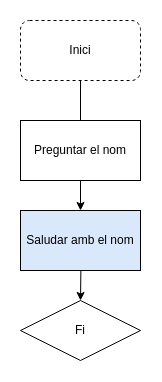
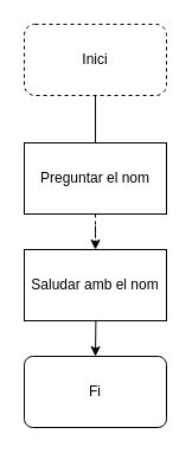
- <mxCell id="6" value="" style="edgeStyle=orthogonalEdgeStyle;rounded=0;orthogonalLoop=1;jettySize=auto;html=1;" edge="1" parent="1" source="7" target="8"><mxGeometry relative="1" as="geometry" /></mxCell>
+ <mxCell id="6" value="" style="edgeStyle=orthogonalEdgeStyle;rounded=0;orthogonalLoop=1;jettySize=auto;html=1;dashed=1;" edge="1" parent="1" source="7" target="8"><mxGeometry relative="1" as="geometry" /></mxCell>
- <mxCell id="8" value="&lt;div&gt;Saludar amb el nom&lt;/div&gt;" style="whiteSpace=wrap;html=1;rounded=1;arcSize=0;fillColor=#dae8fc;" vertex="1" parent="1"><mxGeometry x="20" y="210" width="120" height="60" as="geometry" /></mxCell>
+ <mxCell id="8" value="&lt;div&gt;Saludar amb el nom&lt;/div&gt;" style="whiteSpace=wrap;html=1;rounded=1;arcSize=0;" vertex="1" parent="1"><mxGeometry x="20" y="210" width="120" height="60" as="geometry" /></mxCell>
- <mxCell id="5" value="Fi" style="rhombus;whiteSpace=wrap;html=1;arcSize=12;" vertex="1" parent="1"><mxGeometry x="20" y="300" width="120" height="60" as="geometry" /></mxCell>
+ <mxCell id="5" value="Fi" style="whiteSpace=wrap;html=1;rounded=1;arcSize=12;" vertex="1" parent="1"><mxGeometry x="20" y="300" width="120" height="60" as="geometry" /></mxCell>
